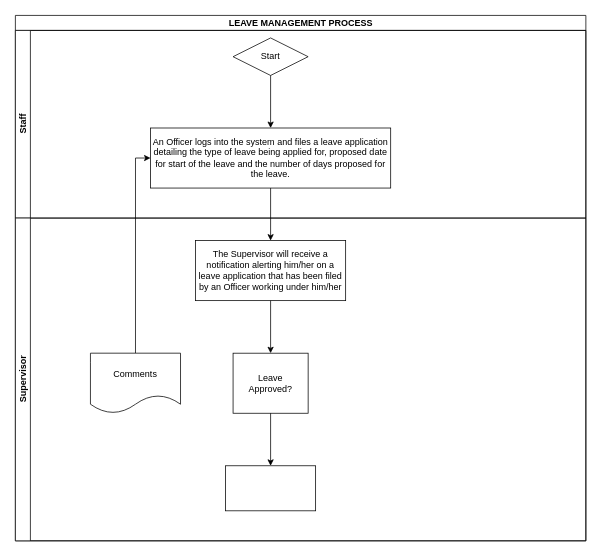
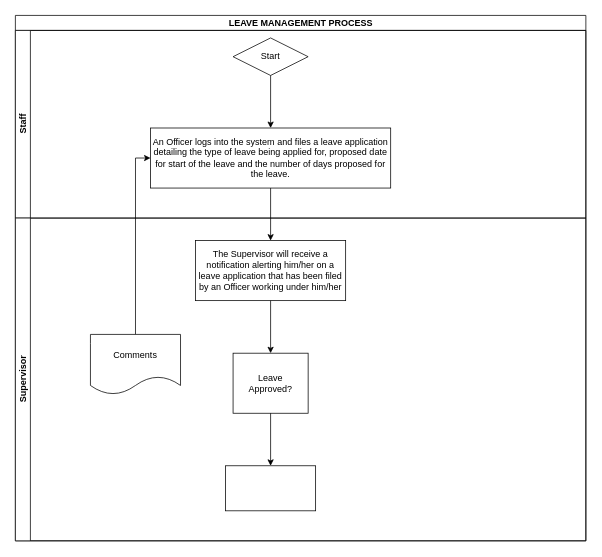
- <mxCell id="15" value="Comments" style="shape=document;whiteSpace=wrap;html=1;boundedLbl=1;rounded=0;" vertex="1" parent="1"><mxGeometry x="120" y="470" width="120" height="80" as="geometry" /></mxCell>
+ <mxCell id="15" value="Comments" style="shape=document;whiteSpace=wrap;html=1;boundedLbl=1;rounded=0;" vertex="1" parent="1"><mxGeometry x="120" y="445" width="120" height="80" as="geometry" /></mxCell>
